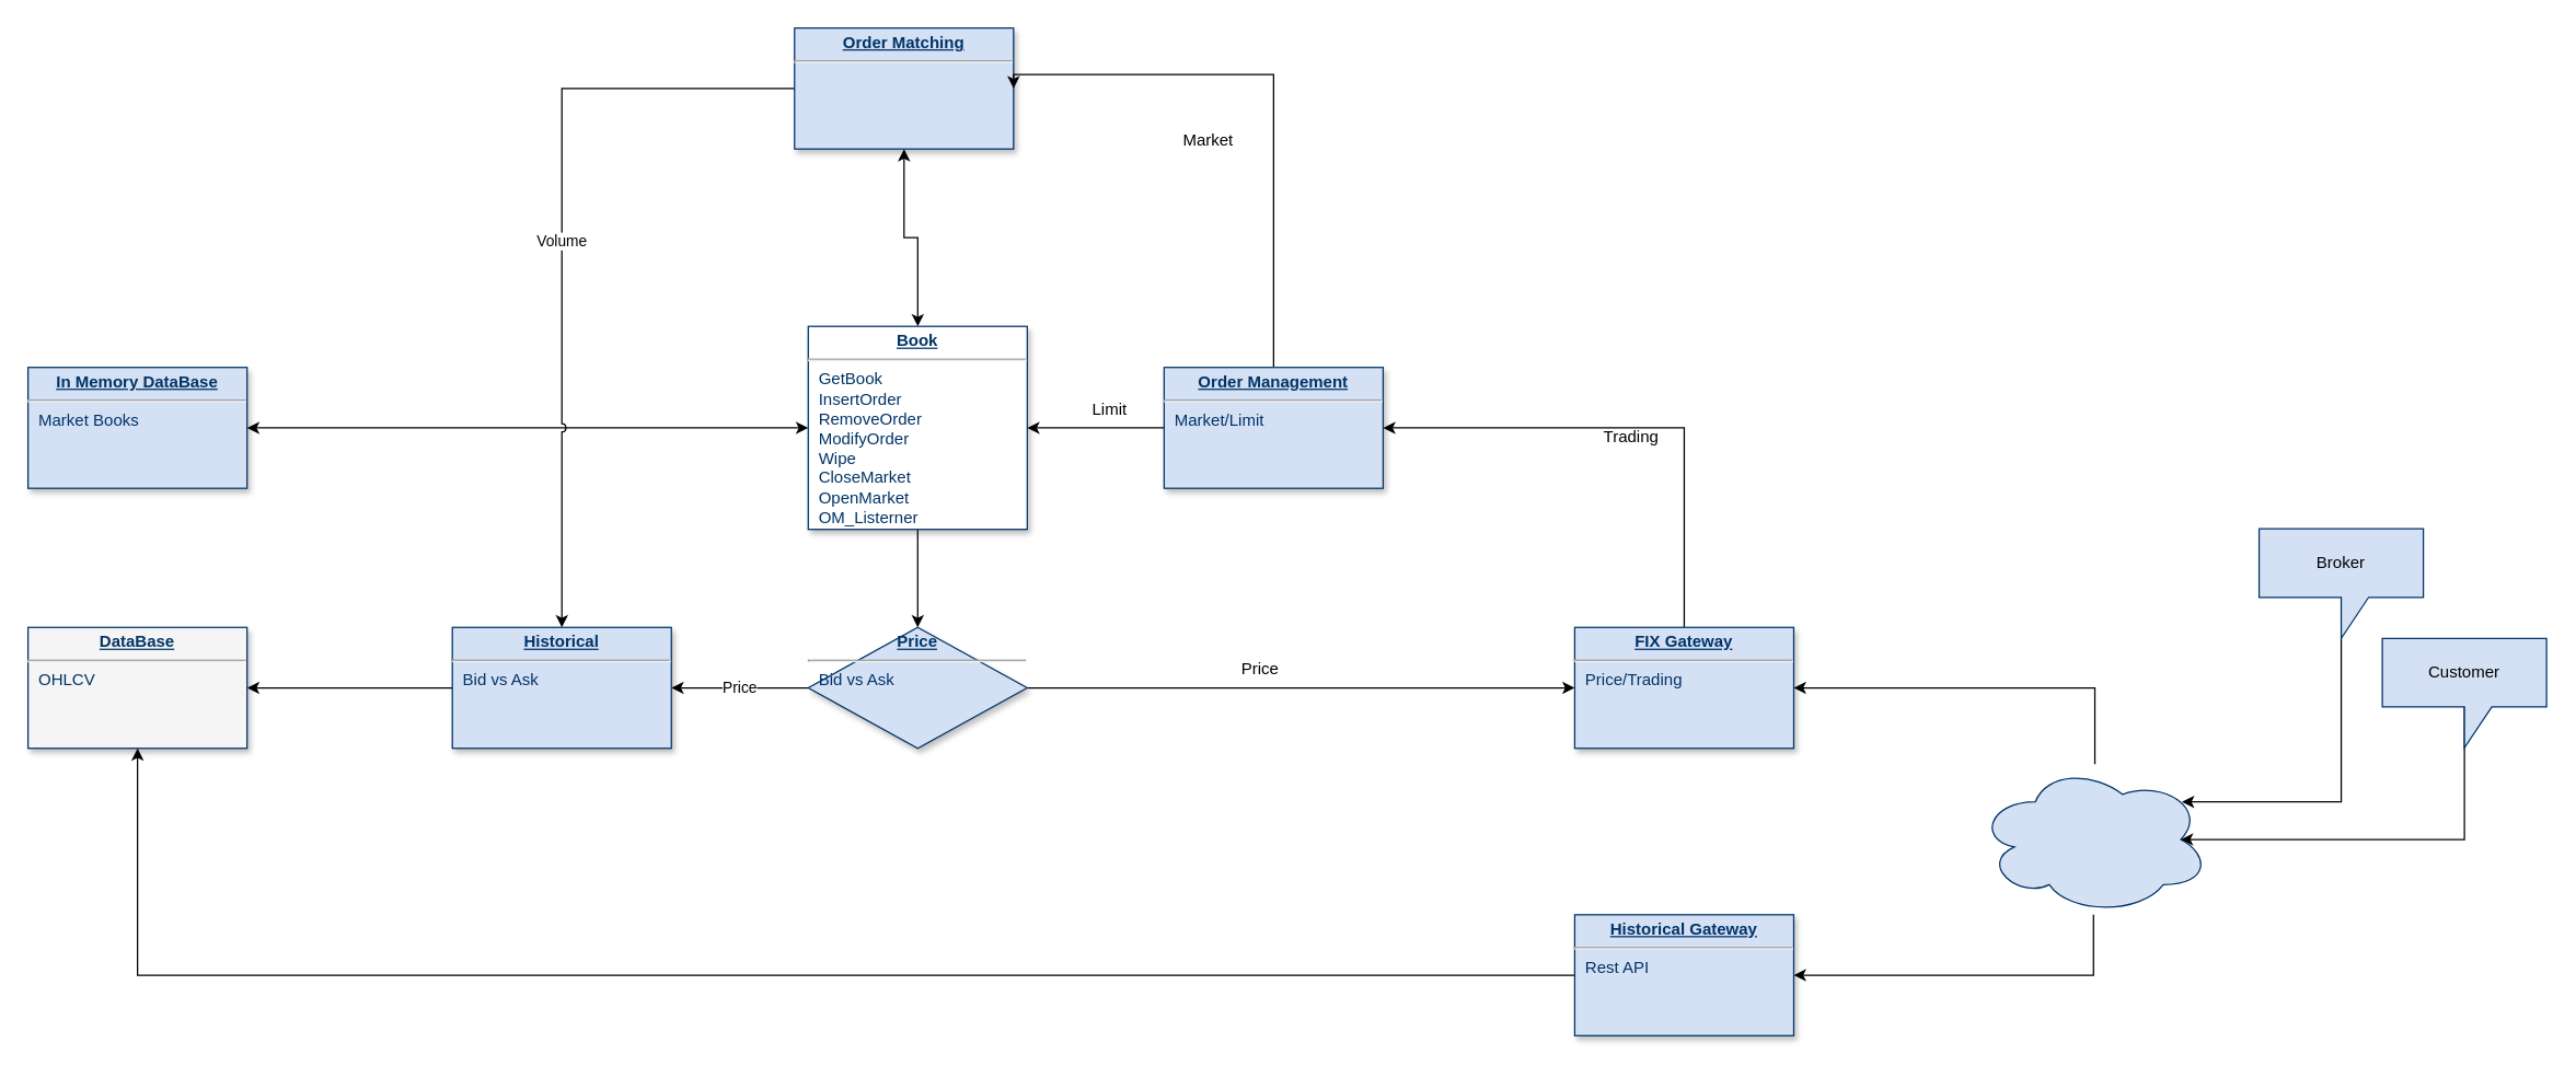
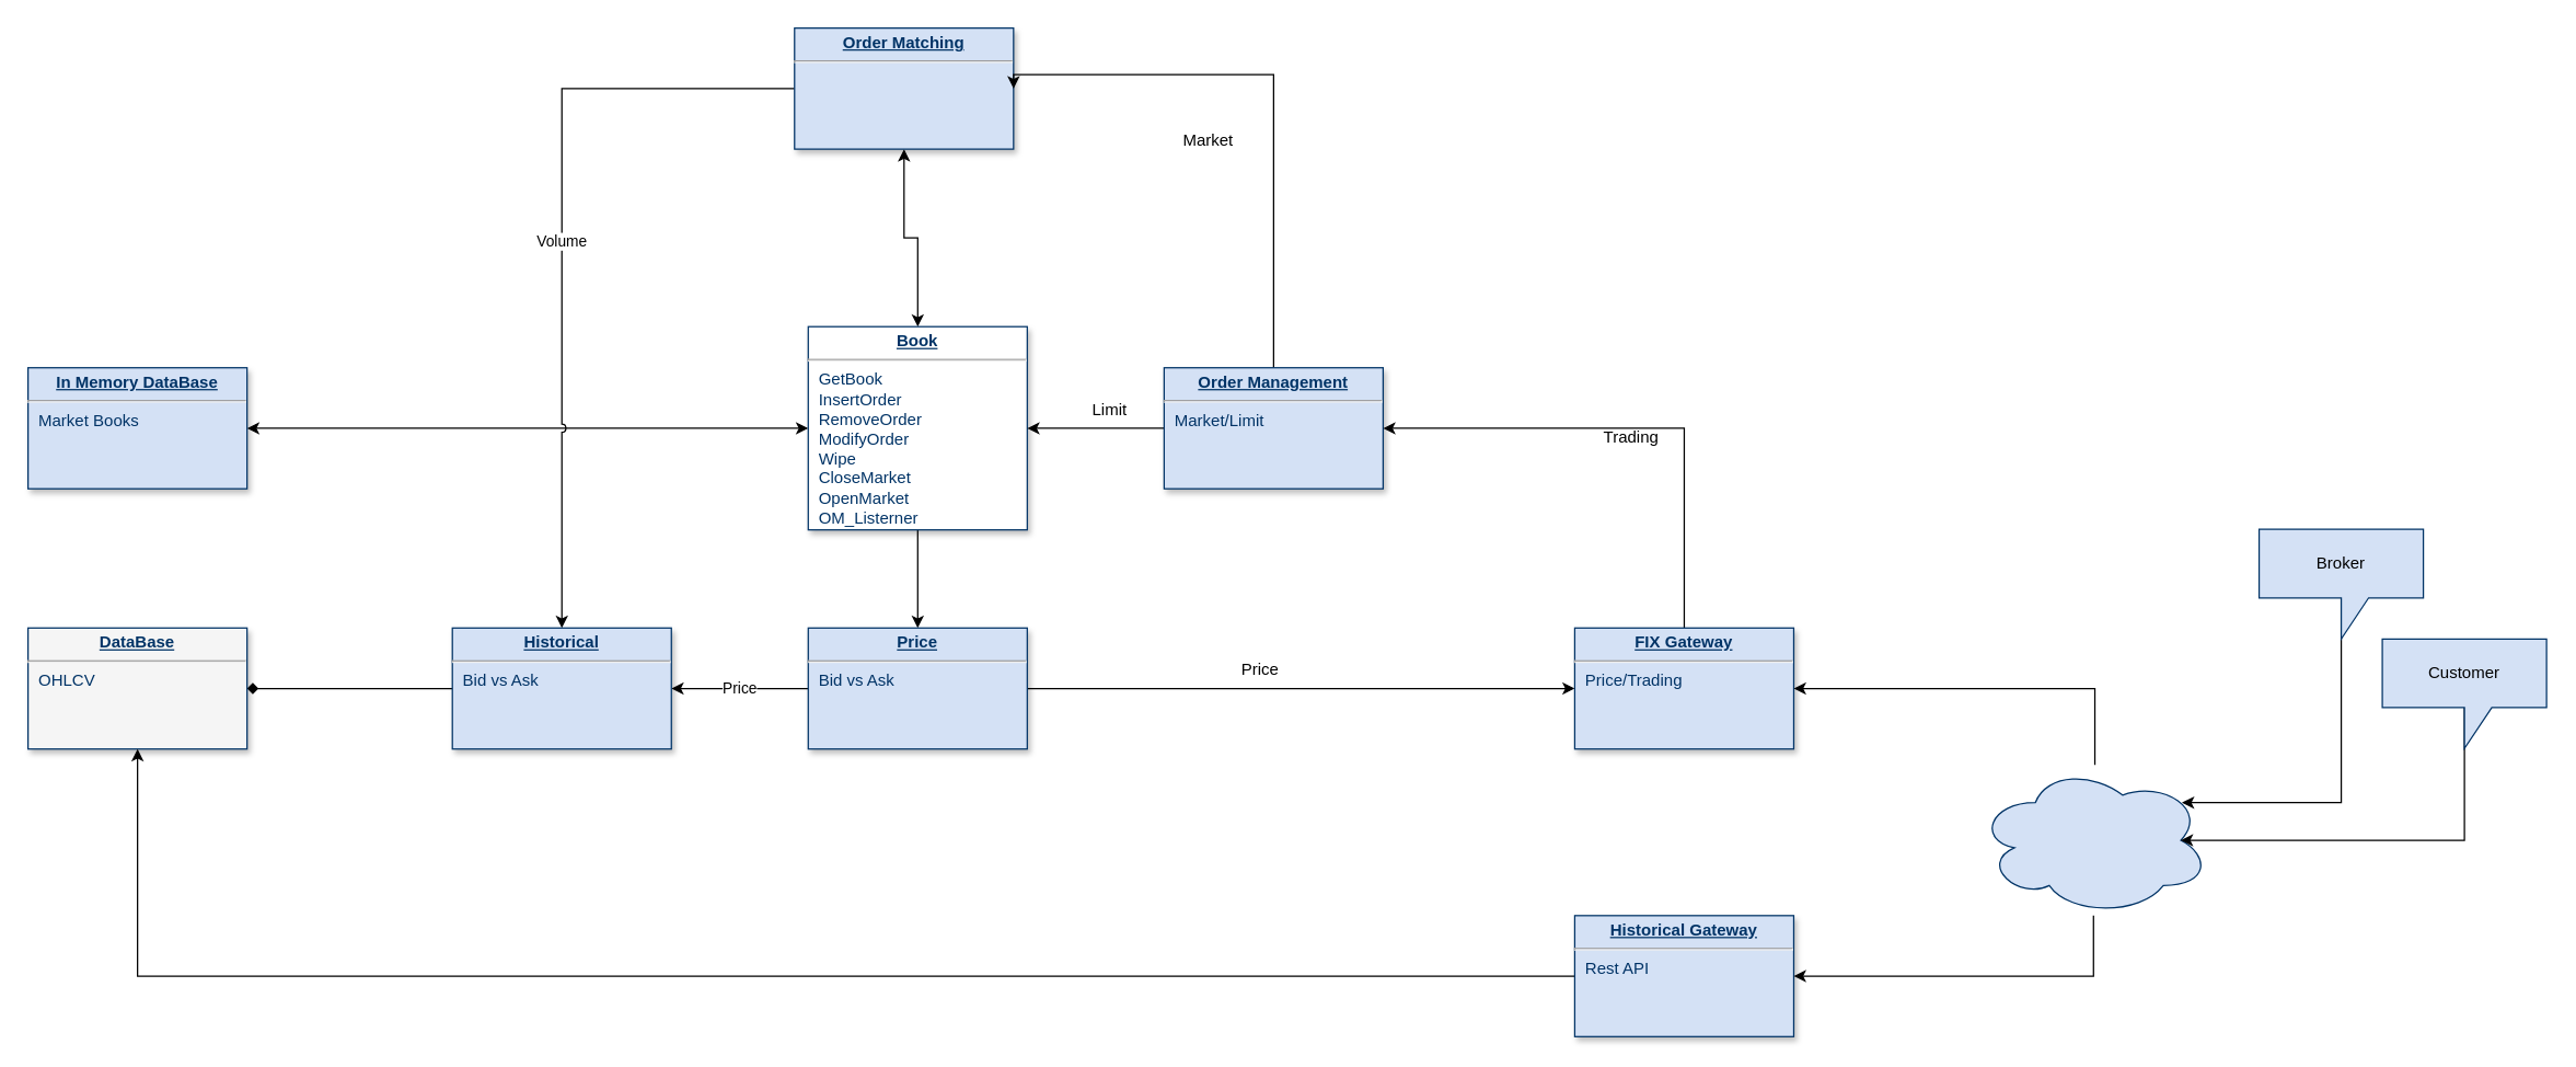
- <mxCell id="12" style="edgeStyle=orthogonalEdgeStyle;rounded=0;orthogonalLoop=1;jettySize=auto;html=1;entryX=1;entryY=0.5;entryDx=0;entryDy=0;" edge="1" parent="1" source="13" target="14"><mxGeometry relative="1" as="geometry" /></mxCell>
+ <mxCell id="12" style="edgeStyle=orthogonalEdgeStyle;rounded=0;orthogonalLoop=1;jettySize=auto;html=1;entryX=1;entryY=0.5;entryDx=0;entryDy=0;endArrow=diamond;" edge="1" parent="1" source="13" target="14"><mxGeometry relative="1" as="geometry" /></mxCell>
- <mxCell id="9" value="&lt;p style=&quot;margin: 0px ; margin-top: 4px ; text-align: center ; text-decoration: underline&quot;&gt;&lt;strong&gt;Price&lt;/strong&gt;&lt;/p&gt;&lt;hr&gt;&lt;p style=&quot;margin: 0px ; margin-left: 8px&quot;&gt;Bid vs Ask&lt;/p&gt;&lt;p style=&quot;margin: 0px ; margin-left: 8px&quot;&gt;&lt;br&gt;&lt;/p&gt;" style="rhombus;verticalAlign=top;align=left;overflow=fill;fontSize=12;fontFamily=Helvetica;html=1;strokeColor=#003366;shadow=1;fillColor=#D4E1F5;fontColor=#003366;" vertex="1" parent="1"><mxGeometry x="590" y="458" width="160" height="88.36" as="geometry" /></mxCell>
+ <mxCell id="9" value="&lt;p style=&quot;margin: 0px ; margin-top: 4px ; text-align: center ; text-decoration: underline&quot;&gt;&lt;strong&gt;Price&lt;/strong&gt;&lt;/p&gt;&lt;hr&gt;&lt;p style=&quot;margin: 0px ; margin-left: 8px&quot;&gt;Bid vs Ask&lt;/p&gt;&lt;p style=&quot;margin: 0px ; margin-left: 8px&quot;&gt;&lt;br&gt;&lt;/p&gt;" style="verticalAlign=top;align=left;overflow=fill;fontSize=12;fontFamily=Helvetica;html=1;strokeColor=#003366;shadow=1;fillColor=#D4E1F5;fontColor=#003366" vertex="1" parent="1"><mxGeometry x="590" y="458" width="160" height="88.36" as="geometry" /></mxCell>
